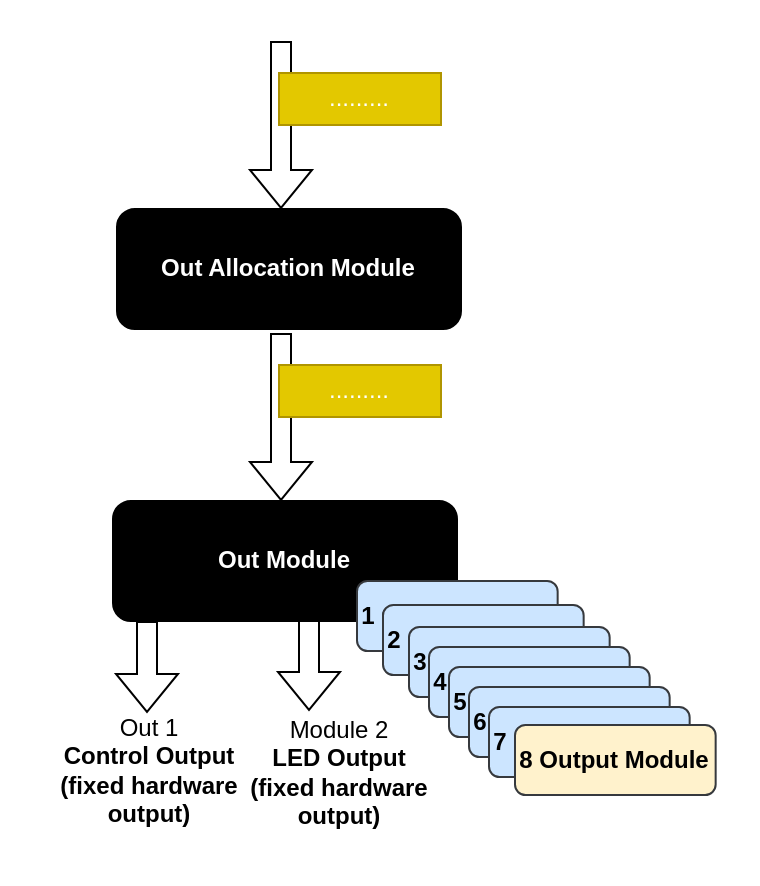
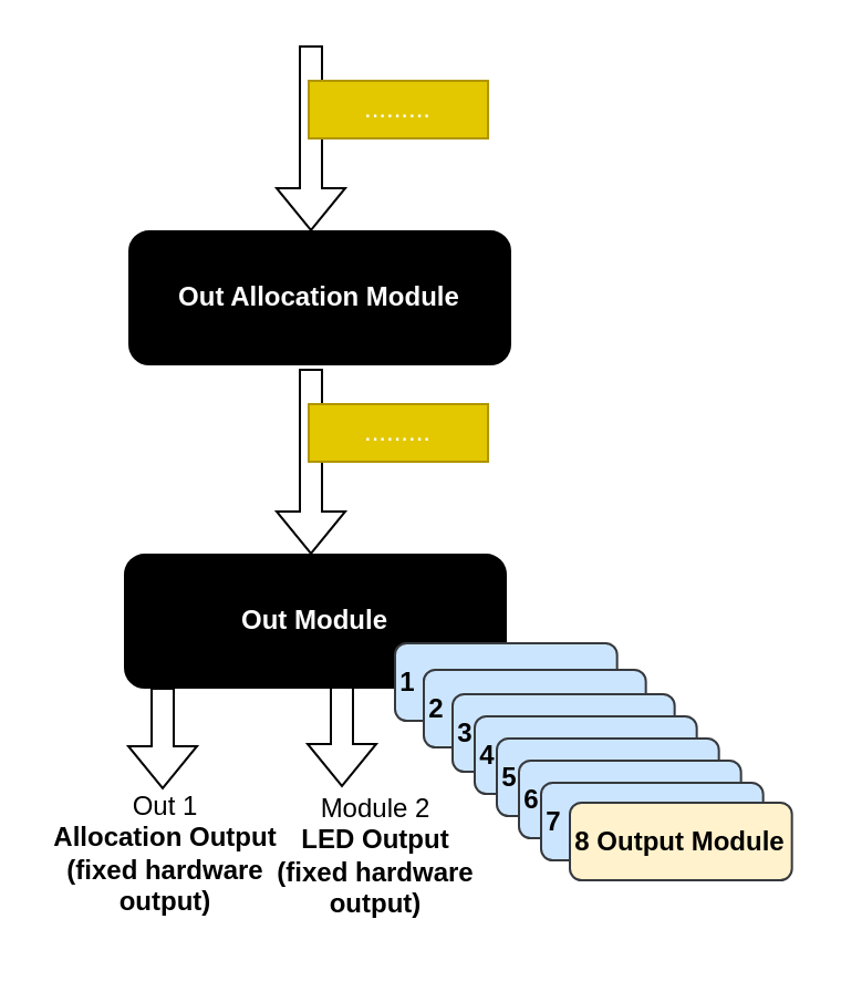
- <mxCell id="15" value="Out 1&lt;div&gt;&lt;b&gt;Control Output&lt;/b&gt;&lt;/div&gt;&lt;div&gt;&lt;b&gt;(fixed hardware&lt;/b&gt;&lt;/div&gt;&lt;div&gt;&lt;b&gt;output)&lt;/b&gt;&lt;/div&gt;" style="text;html=1;align=center;verticalAlign=middle;resizable=0;points=[];autosize=1;strokeColor=none;fillColor=none;" vertex="1" parent="1"><mxGeometry x="20" y="350" width="107" height="70" as="geometry" /></mxCell>
+ <mxCell id="15" value="Out 1&lt;div&gt;&lt;b&gt;Allocation Output&lt;/b&gt;&lt;/div&gt;&lt;div&gt;&lt;b&gt;(fixed hardware&lt;/b&gt;&lt;/div&gt;&lt;div&gt;&lt;b&gt;output)&lt;/b&gt;&lt;/div&gt;" style="text;html=1;align=center;verticalAlign=middle;resizable=0;points=[];autosize=1;strokeColor=none;fillColor=none;" vertex="1" parent="1"><mxGeometry x="20" y="350" width="107" height="70" as="geometry" /></mxCell>
